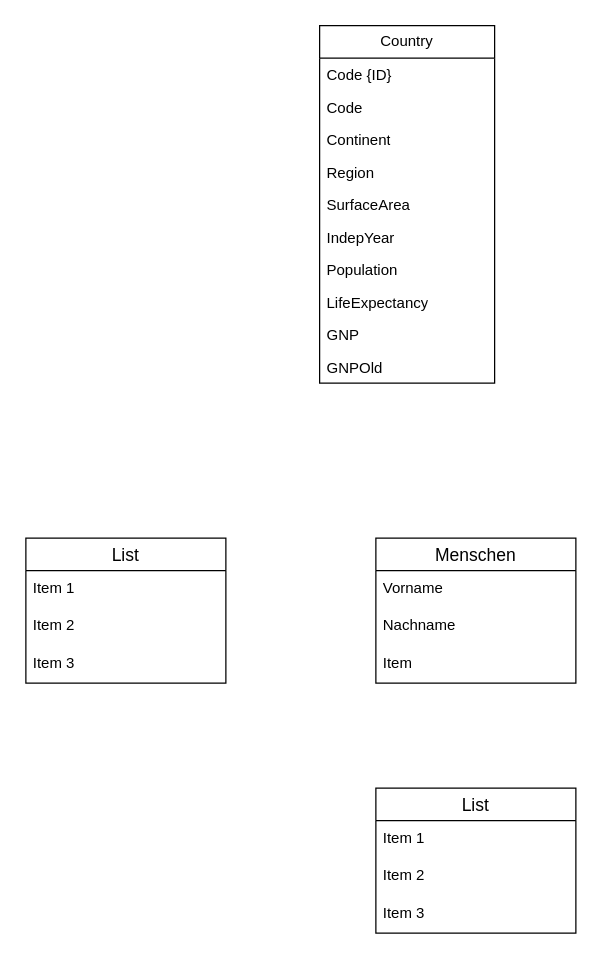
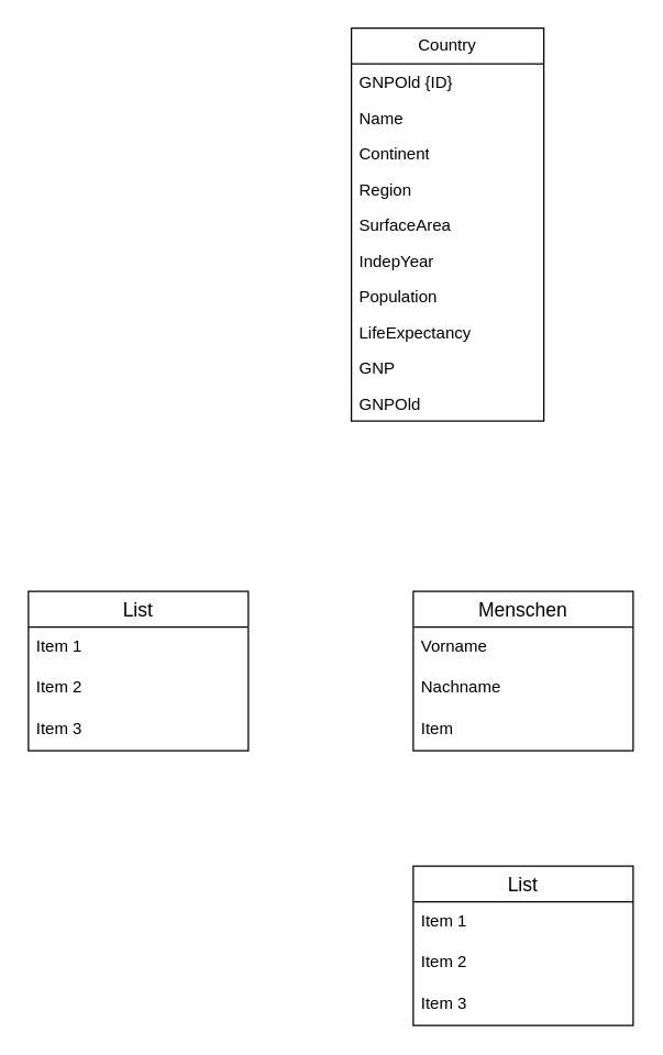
- <mxCell id="15" value="Code {ID}" style="text;strokeColor=none;fillColor=none;align=left;verticalAlign=top;spacingLeft=4;spacingRight=4;overflow=hidden;rotatable=0;points=[[0,0.5],[1,0.5]];portConstraint=eastwest;whiteSpace=wrap;html=1;" parent="14" vertex="1"><mxGeometry y="26" width="140" height="26" as="geometry" /></mxCell>
+ <mxCell id="15" value="GNPOld {ID}" style="text;strokeColor=none;fillColor=none;align=left;verticalAlign=top;spacingLeft=4;spacingRight=4;overflow=hidden;rotatable=0;points=[[0,0.5],[1,0.5]];portConstraint=eastwest;whiteSpace=wrap;html=1;" parent="14" vertex="1"><mxGeometry y="26" width="140" height="26" as="geometry" /></mxCell>
- <mxCell id="16" value="Code" style="text;strokeColor=none;fillColor=none;align=left;verticalAlign=top;spacingLeft=4;spacingRight=4;overflow=hidden;rotatable=0;points=[[0,0.5],[1,0.5]];portConstraint=eastwest;whiteSpace=wrap;html=1;" parent="14" vertex="1"><mxGeometry y="52" width="140" height="26" as="geometry" /></mxCell>
+ <mxCell id="16" value="Name" style="text;strokeColor=none;fillColor=none;align=left;verticalAlign=top;spacingLeft=4;spacingRight=4;overflow=hidden;rotatable=0;points=[[0,0.5],[1,0.5]];portConstraint=eastwest;whiteSpace=wrap;html=1;" parent="14" vertex="1"><mxGeometry y="52" width="140" height="26" as="geometry" /></mxCell>
